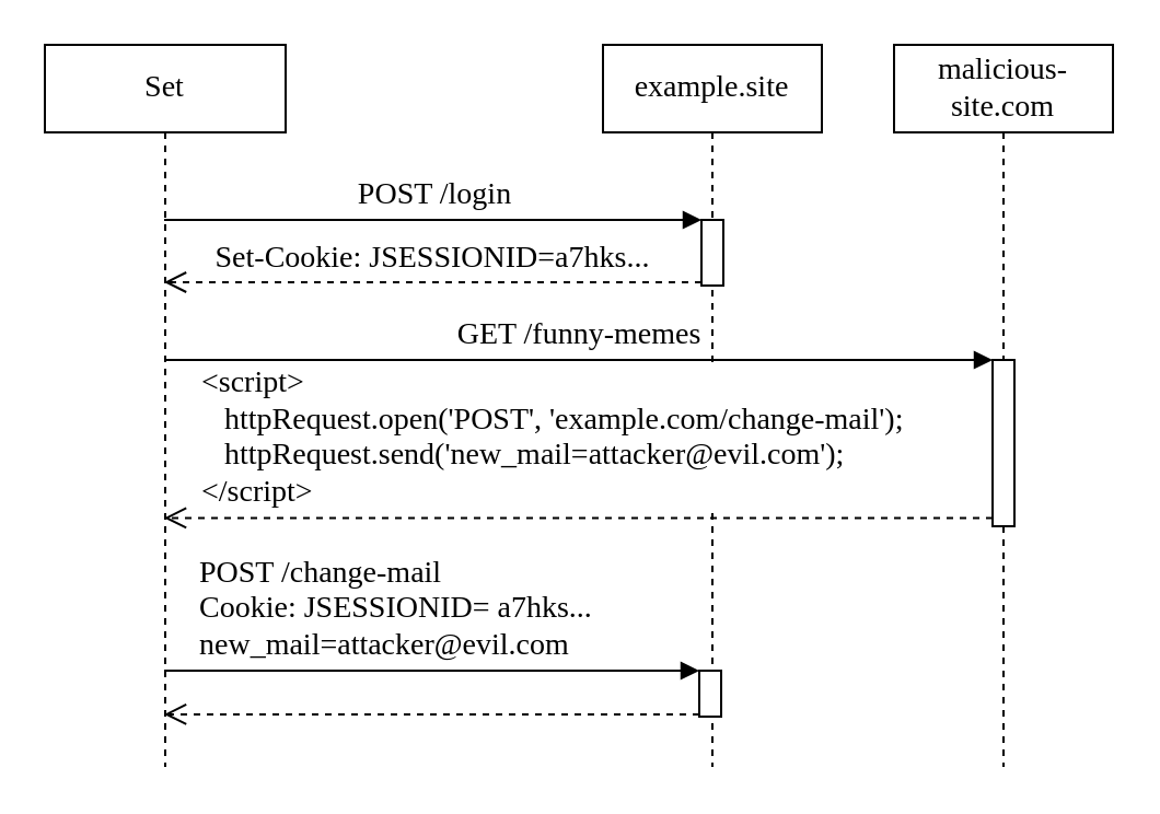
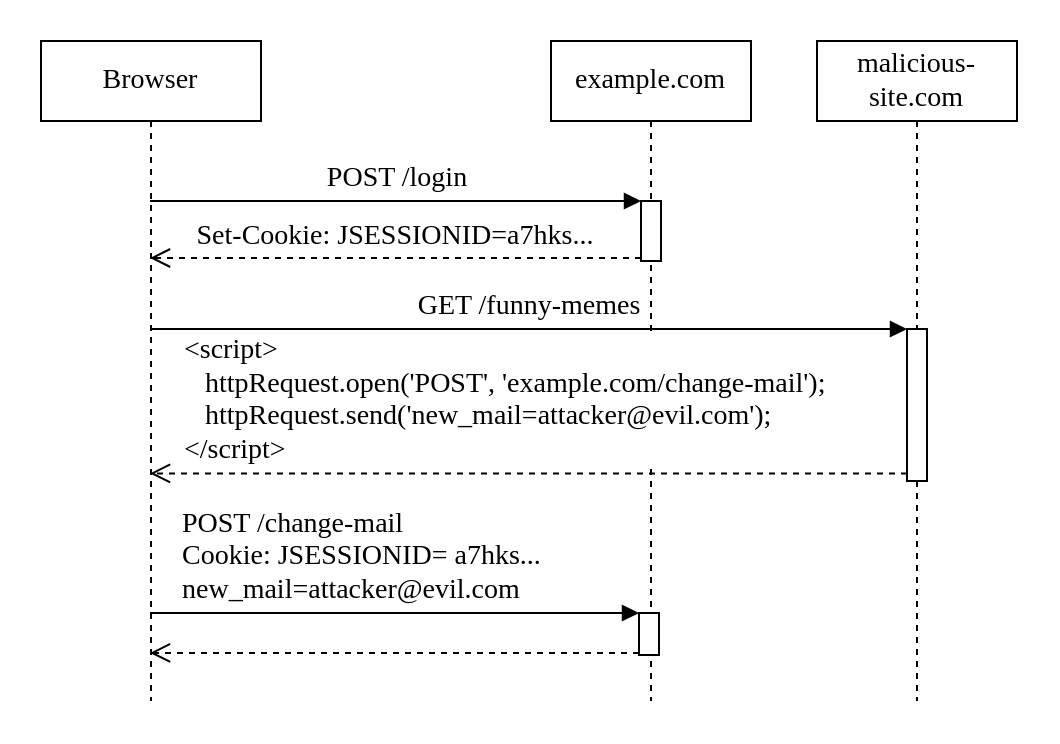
- <mxCell id="2" value="Set" style="shape=umlLifeline;perimeter=lifelinePerimeter;whiteSpace=wrap;html=1;container=1;collapsible=0;recursiveResize=0;outlineConnect=0;labelBackgroundColor=none;fontSize=14;fontFamily=Tahoma;" parent="1" vertex="1"><mxGeometry x="20" y="20" width="110" height="330" as="geometry" /></mxCell>
+ <mxCell id="2" value="Browser" style="shape=umlLifeline;perimeter=lifelinePerimeter;whiteSpace=wrap;html=1;container=1;collapsible=0;recursiveResize=0;outlineConnect=0;labelBackgroundColor=none;fontSize=14;fontFamily=Tahoma;" parent="1" vertex="1"><mxGeometry x="20" y="20" width="110" height="330" as="geometry" /></mxCell>
- <mxCell id="3" value="example.site" style="shape=umlLifeline;perimeter=lifelinePerimeter;whiteSpace=wrap;html=1;container=1;collapsible=0;recursiveResize=0;outlineConnect=0;fontSize=14;fontFamily=Tahoma;" parent="1" vertex="1"><mxGeometry x="275" y="20" width="100" height="330" as="geometry" /></mxCell>
+ <mxCell id="3" value="example.com" style="shape=umlLifeline;perimeter=lifelinePerimeter;whiteSpace=wrap;html=1;container=1;collapsible=0;recursiveResize=0;outlineConnect=0;fontSize=14;fontFamily=Tahoma;" parent="1" vertex="1"><mxGeometry x="275" y="20" width="100" height="330" as="geometry" /></mxCell>
